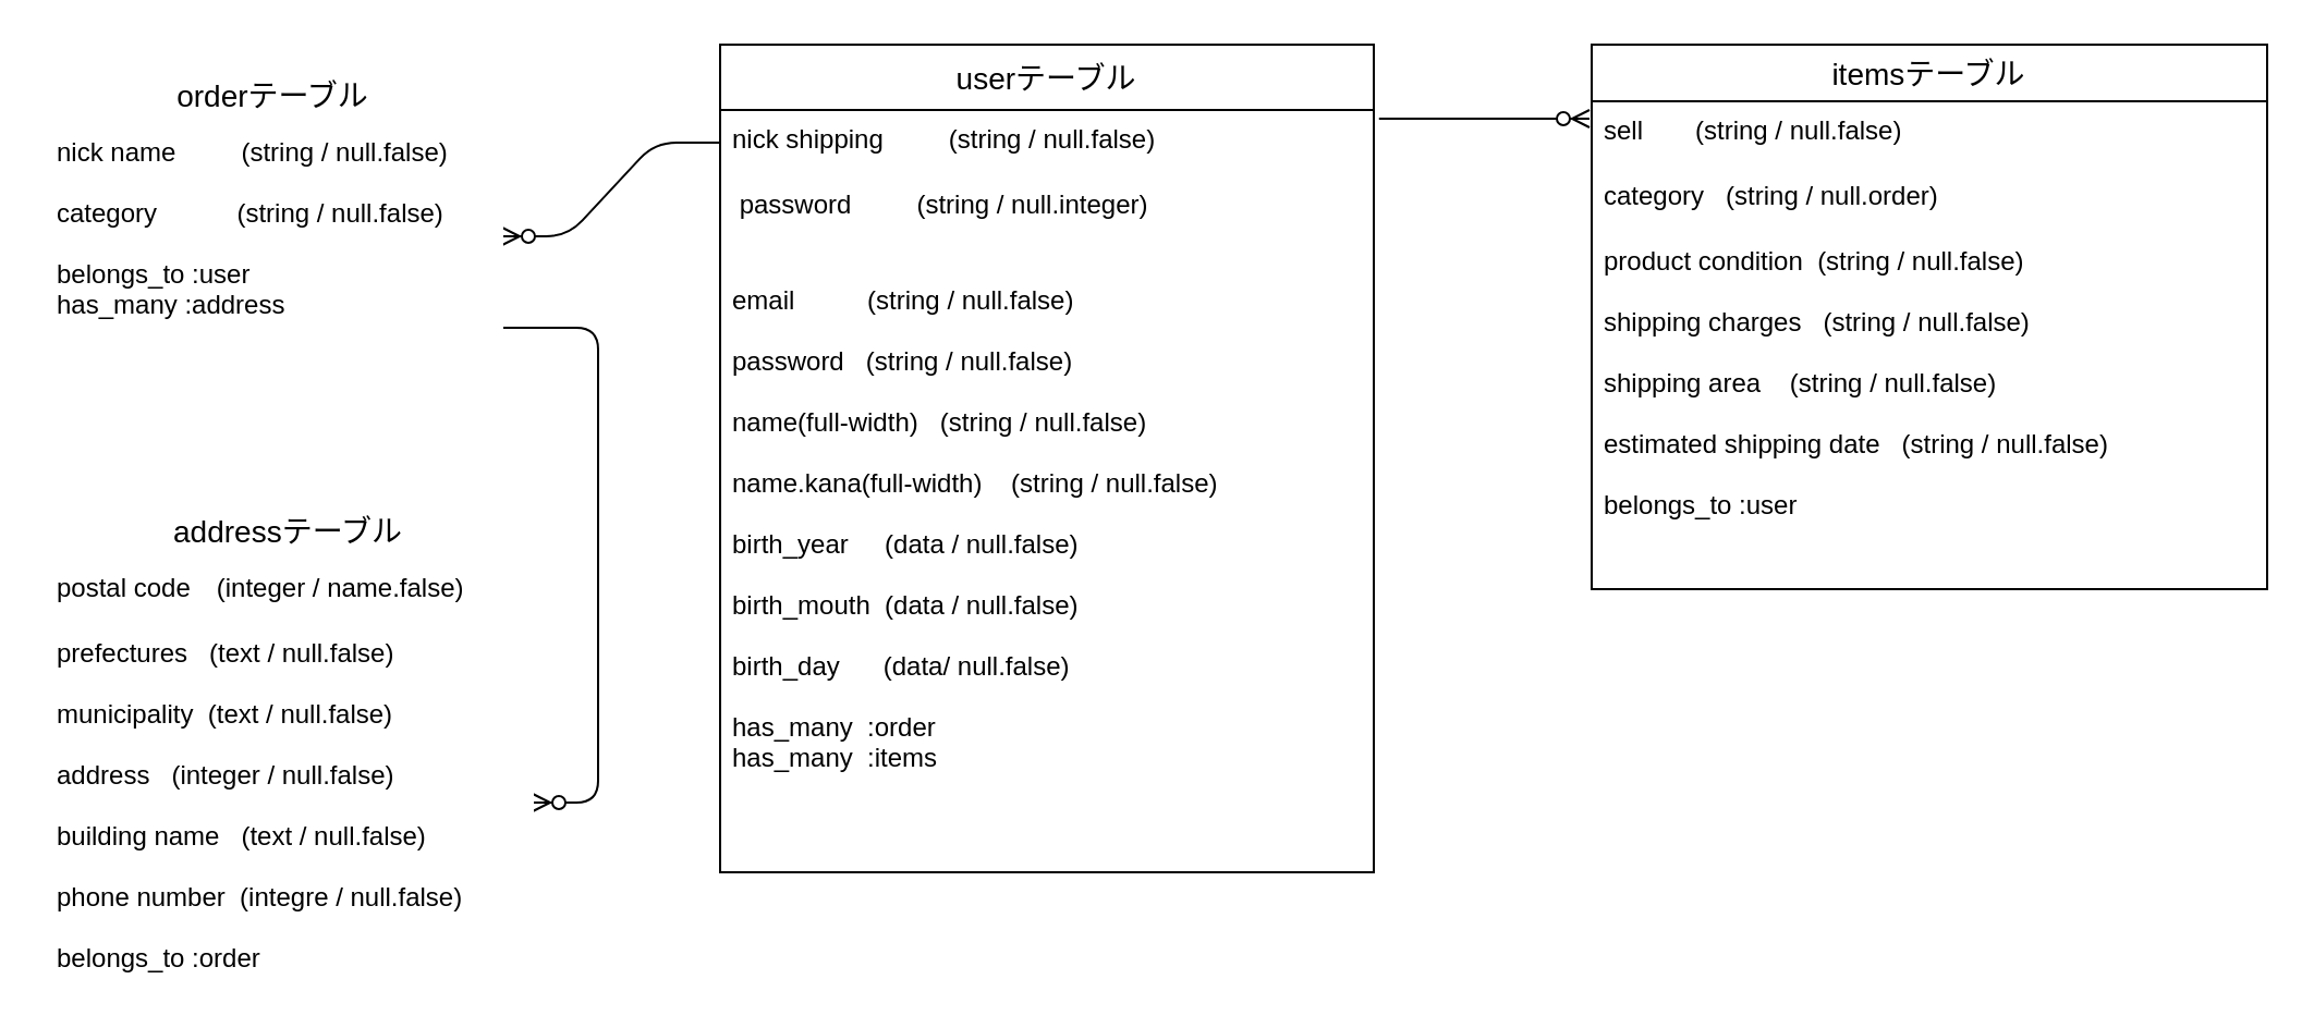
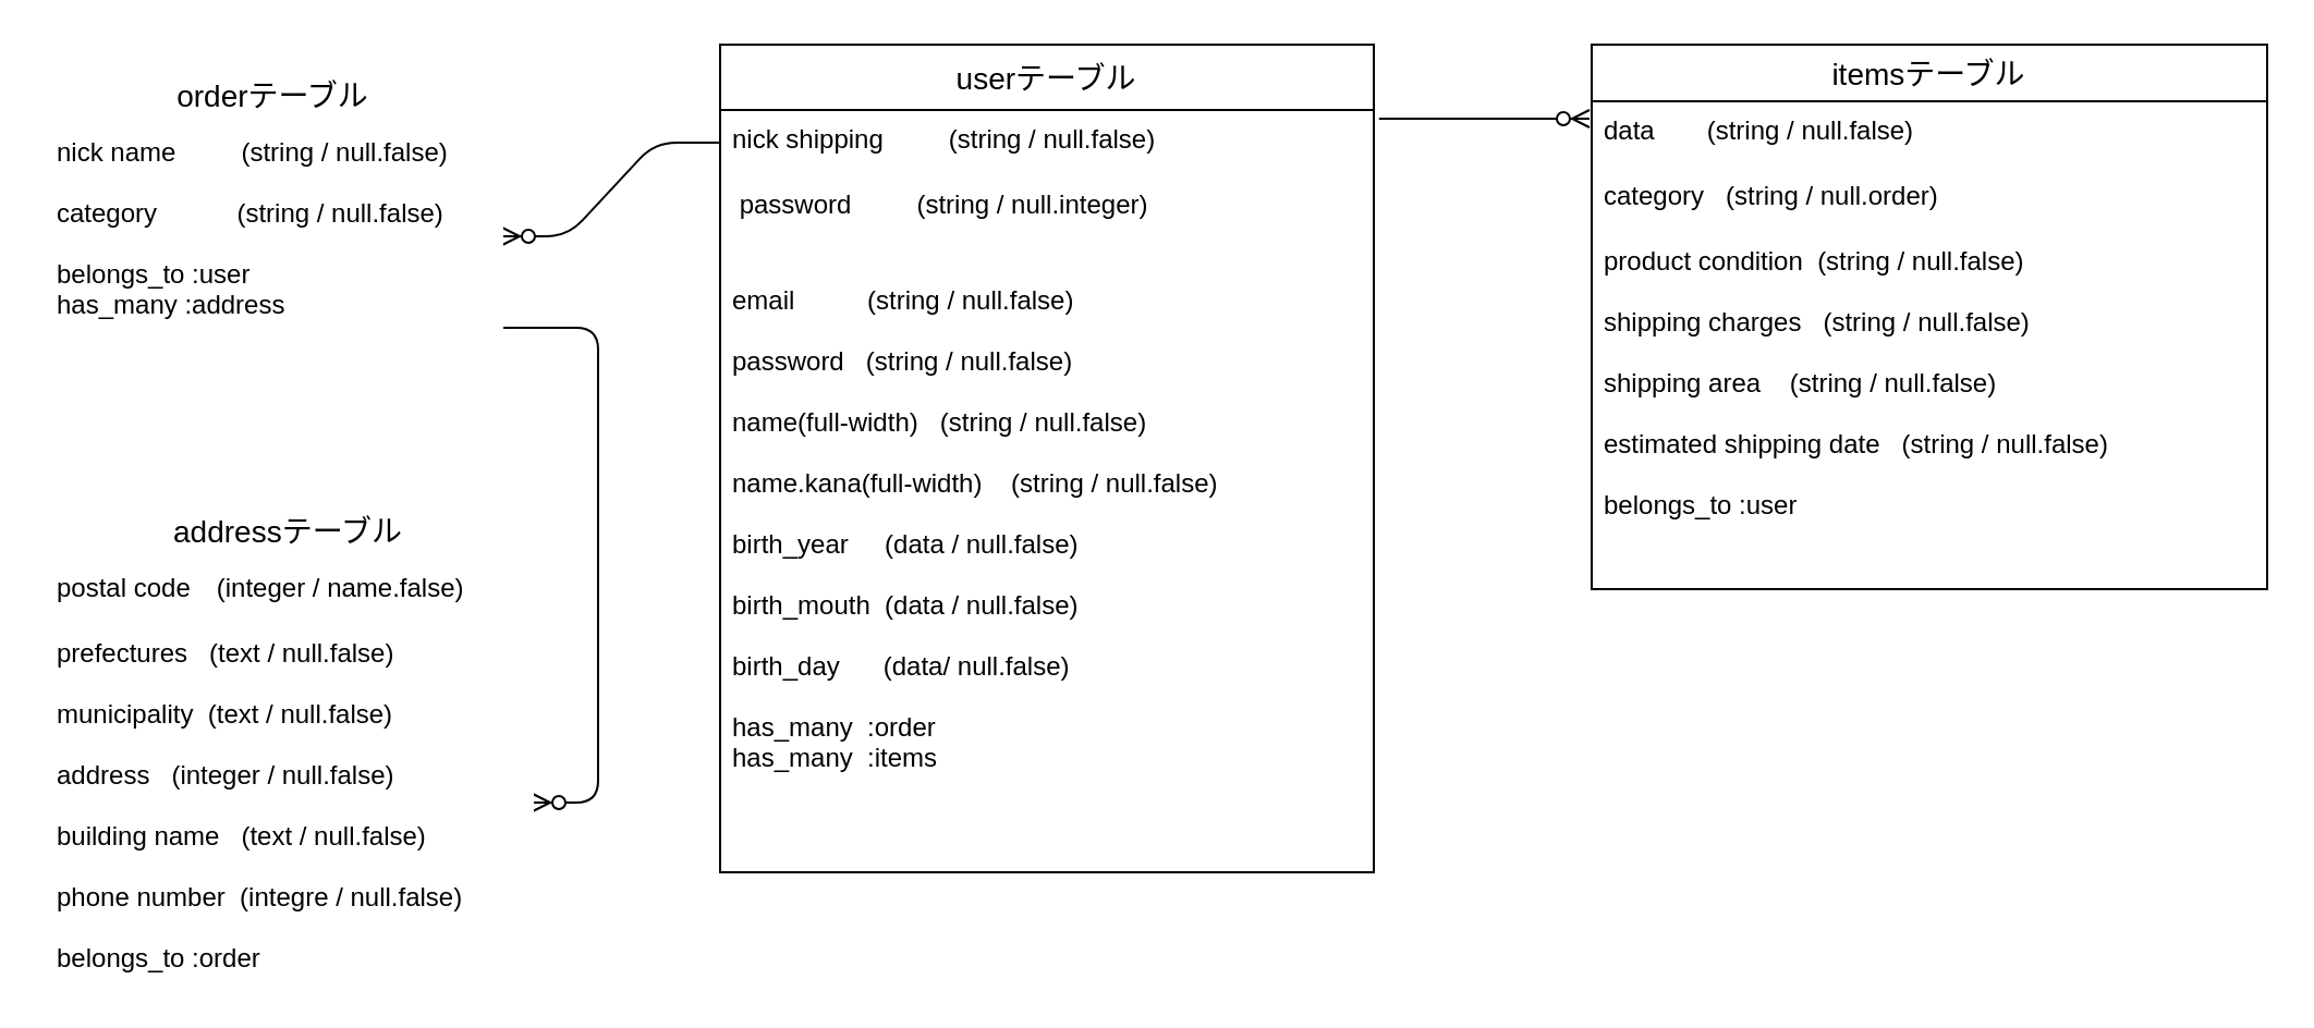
- <mxCell id="16" value="sell　　(string / null.false)" style="text;strokeColor=none;fillColor=none;spacingLeft=4;spacingRight=4;overflow=hidden;rotatable=0;points=[[0,0.5],[1,0.5]];portConstraint=eastwest;fontSize=12;" vertex="1" parent="15"><mxGeometry y="26" width="310" height="30" as="geometry" /></mxCell>
+ <mxCell id="16" value="data　　(string / null.false)" style="text;strokeColor=none;fillColor=none;spacingLeft=4;spacingRight=4;overflow=hidden;rotatable=0;points=[[0,0.5],[1,0.5]];portConstraint=eastwest;fontSize=12;" vertex="1" parent="15"><mxGeometry y="26" width="310" height="30" as="geometry" /></mxCell>
